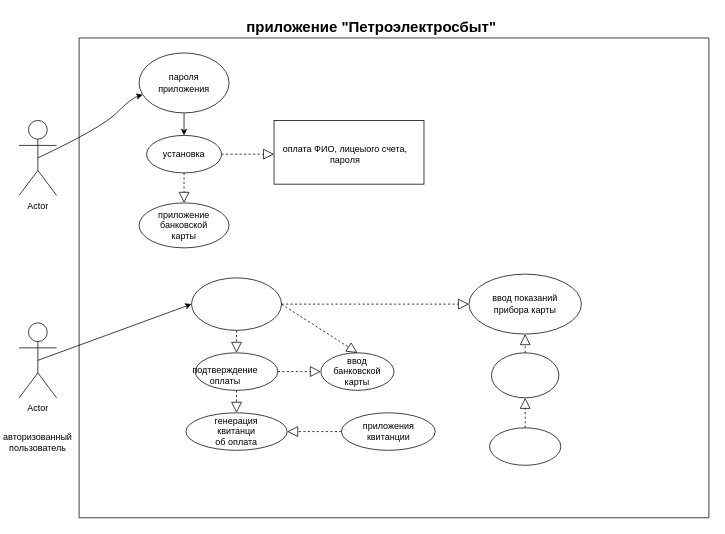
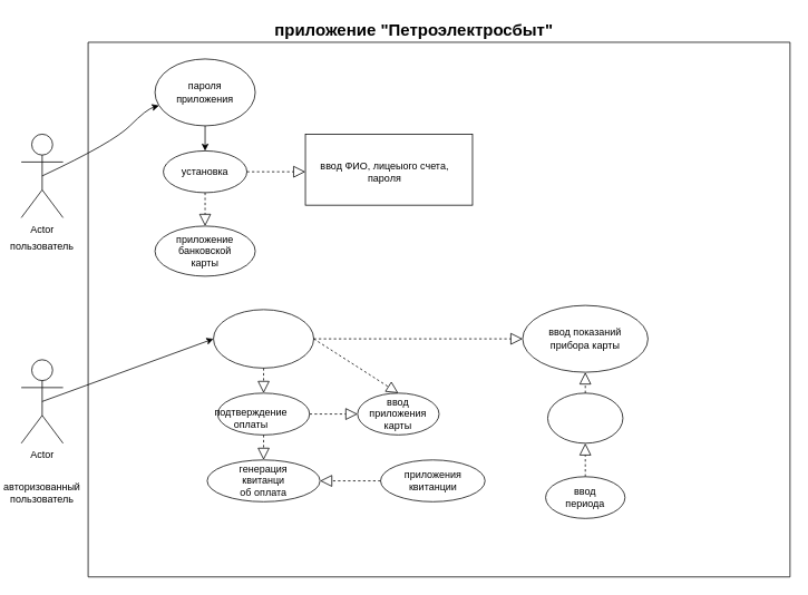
- <mxCell id="17" value="оплата ФИО, лицеыого счета, пароля" style="text;html=1;strokeColor=none;fillColor=none;align=center;verticalAlign=middle;whiteSpace=wrap;rounded=0;" vertex="1" parent="1"><mxGeometry x="365" y="170" width="190" height="70" as="geometry" /></mxCell>
+ <mxCell id="17" value="ввод ФИО, лицеыого счета, пароля" style="text;html=1;strokeColor=none;fillColor=none;align=center;verticalAlign=middle;whiteSpace=wrap;rounded=0;" vertex="1" parent="1"><mxGeometry x="365" y="170" width="190" height="70" as="geometry" /></mxCell>
+ <mxCell id="8" value="пользователь" style="text;html=1;strokeColor=none;fillColor=none;align=center;verticalAlign=middle;whiteSpace=wrap;rounded=0;" vertex="1" parent="1"><mxGeometry x="20" y="280" width="60" height="30" as="geometry" /></mxCell>
- <mxCell id="34" value="ввод банковской карты" style="text;html=1;strokeColor=none;fillColor=none;align=center;verticalAlign=middle;whiteSpace=wrap;rounded=0;" vertex="1" parent="1"><mxGeometry x="446.25" y="480" width="60" height="30" as="geometry" /></mxCell>
+ <mxCell id="34" value="ввод приложения карты" style="text;html=1;strokeColor=none;fillColor=none;align=center;verticalAlign=middle;whiteSpace=wrap;rounded=0;" vertex="1" parent="1"><mxGeometry x="446.25" y="480" width="60" height="30" as="geometry" /></mxCell>
+ <mxCell id="45" value="ввод периода" style="text;html=1;strokeColor=none;fillColor=none;align=center;verticalAlign=middle;whiteSpace=wrap;rounded=0;fontSize=12;" vertex="1" parent="1"><mxGeometry x="670" y="580" width="60" height="30" as="geometry" /></mxCell>
